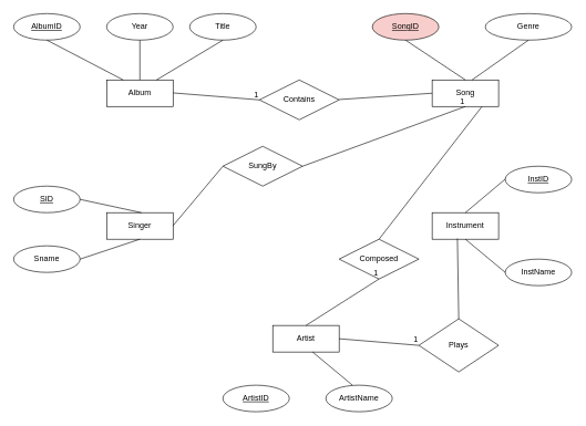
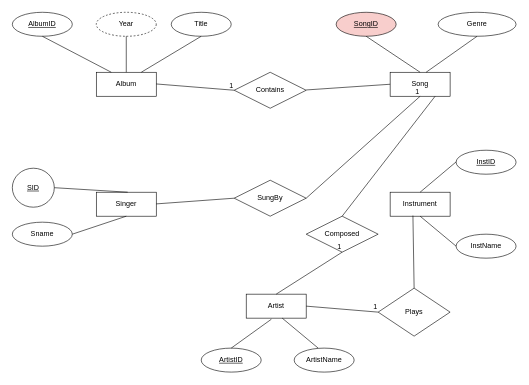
- <mxCell id="8" value="Year" style="ellipse;whiteSpace=wrap;html=1;align=center;" vertex="1" parent="1"><mxGeometry x="160" y="20" width="100" height="40" as="geometry" /></mxCell>
+ <mxCell id="8" value="Year" style="ellipse;whiteSpace=wrap;html=1;align=center;dashed=1;" vertex="1" parent="1"><mxGeometry x="160" y="20" width="100" height="40" as="geometry" /></mxCell>
- <mxCell id="18" value="SungBy" style="shape=rhombus;perimeter=rhombusPerimeter;whiteSpace=wrap;html=1;align=center;" vertex="1" parent="1"><mxGeometry x="335" y="220" width="120" height="60" as="geometry" /></mxCell>
+ <mxCell id="18" value="SungBy" style="shape=rhombus;perimeter=rhombusPerimeter;whiteSpace=wrap;html=1;align=center;" vertex="1" parent="1"><mxGeometry x="390" y="300" width="120" height="60" as="geometry" /></mxCell>
- <mxCell id="17" value="SID" style="ellipse;whiteSpace=wrap;html=1;align=center;fontStyle=4;" vertex="1" parent="1"><mxGeometry x="20" y="280" width="100" height="40" as="geometry" /></mxCell>
+ <mxCell id="17" value="SID" style="ellipse;whiteSpace=wrap;html=1;align=center;fontStyle=4;" vertex="1" parent="1"><mxGeometry x="20" y="280" width="70" height="65" as="geometry" /></mxCell>
+ <mxCell id="31" value="" style="endArrow=none;html=1;rounded=0;exitX=0.42;exitY=1.045;exitDx=0;exitDy=0;entryX=0.5;entryY=0;entryDx=0;entryDy=0;exitPerimeter=0;" edge="1" parent="1" source="6" target="13"><mxGeometry relative="1" as="geometry"><mxPoint x="440" y="530" as="sourcePoint" /><mxPoint x="500" y="580" as="targetPoint" /></mxGeometry></mxCell>
